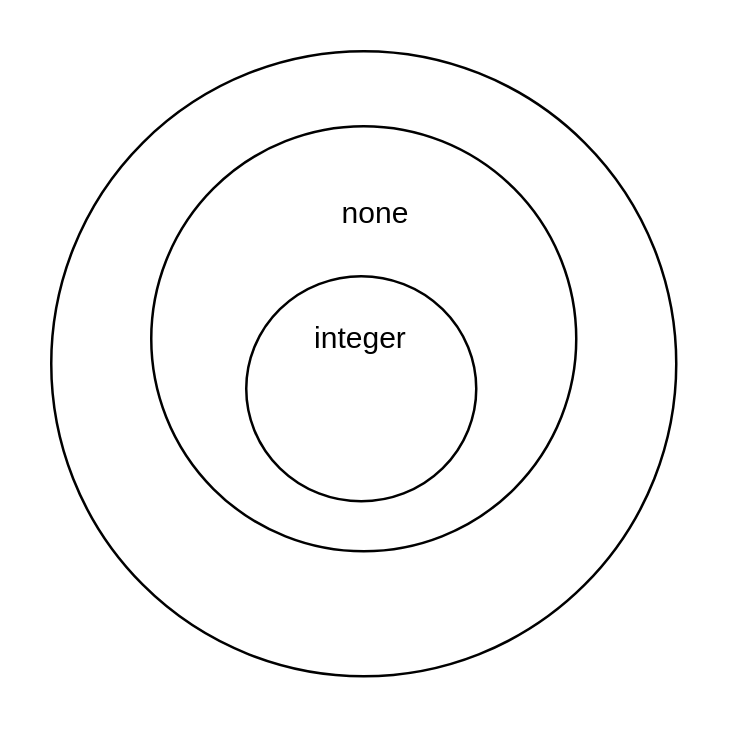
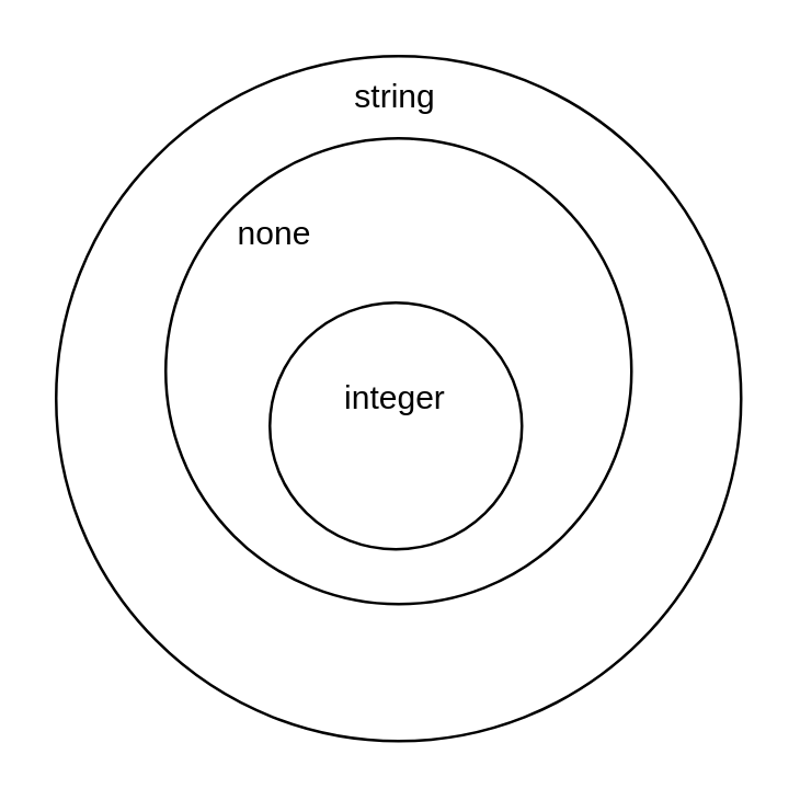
+ <mxCell id="4" value="string" style="text;html=1;align=center;verticalAlign=middle;whiteSpace=wrap;rounded=0;" vertex="1" parent="1"><mxGeometry x="114" y="20" width="60" height="30" as="geometry" /></mxCell>
- <mxCell id="6" value="none" style="text;html=1;align=center;verticalAlign=middle;whiteSpace=wrap;rounded=0;" vertex="1" parent="1"><mxGeometry x="120" y="70" width="60" height="30" as="geometry" /></mxCell>
+ <mxCell id="6" value="none" style="text;html=1;align=center;verticalAlign=middle;whiteSpace=wrap;rounded=0;" vertex="1" parent="1"><mxGeometry x="70" y="70" width="60" height="30" as="geometry" /></mxCell>
- <mxCell id="7" value="integer" style="text;html=1;align=center;verticalAlign=middle;whiteSpace=wrap;rounded=0;" vertex="1" parent="1"><mxGeometry x="114" y="120" width="60" height="30" as="geometry" /></mxCell>
+ <mxCell id="7" value="integer" style="text;html=1;align=center;verticalAlign=middle;whiteSpace=wrap;rounded=0;" vertex="1" parent="1"><mxGeometry x="114" y="130" width="60" height="30" as="geometry" /></mxCell>
